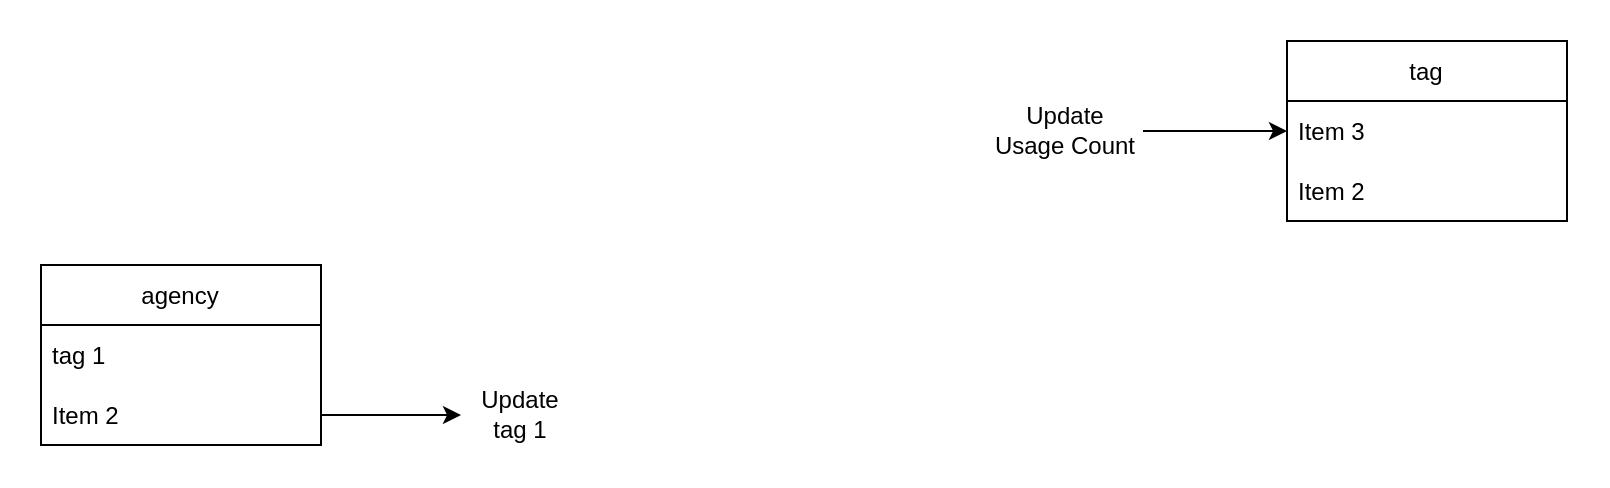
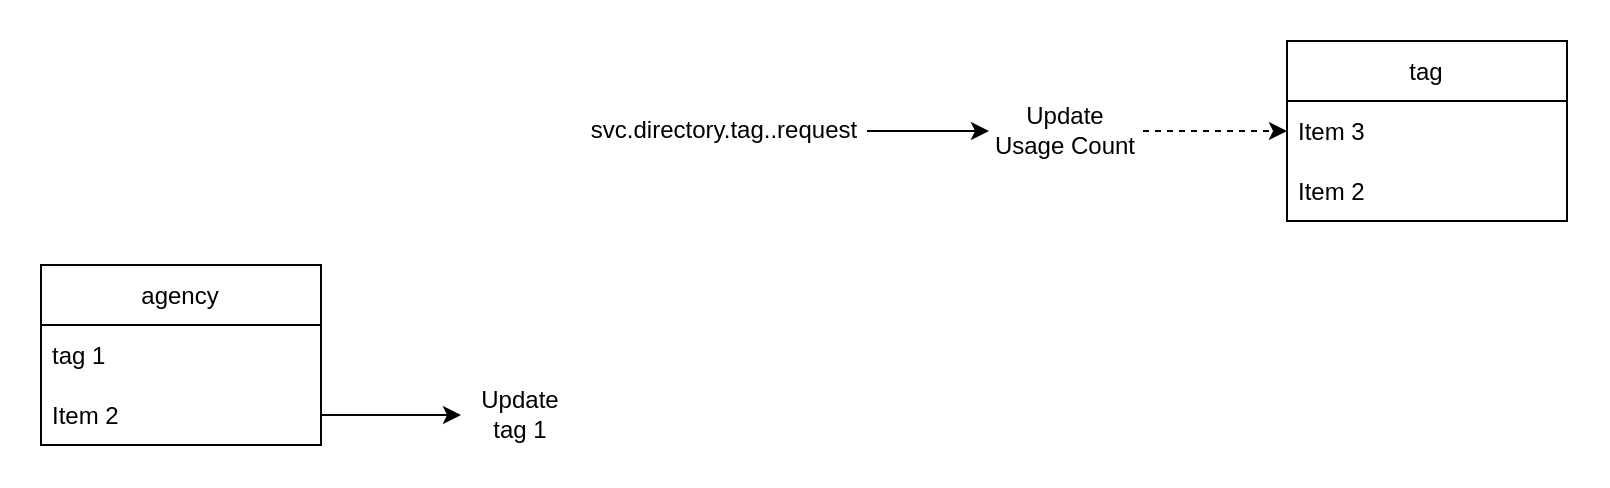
+ <mxCell id="13" value="svc.directory.tag..request" style="text;html=1;strokeColor=none;fillColor=none;align=center;verticalAlign=middle;whiteSpace=wrap;rounded=0;" vertex="1" parent="1"><mxGeometry x="291" y="50" width="142" height="30" as="geometry" /></mxCell>
+ <mxCell id="12" style="edgeStyle=orthogonalEdgeStyle;rounded=0;orthogonalLoop=1;jettySize=auto;html=1;" edge="1" parent="1" source="13" target="11"><mxGeometry relative="1" as="geometry" /></mxCell>
- <mxCell id="10" style="edgeStyle=orthogonalEdgeStyle;rounded=0;orthogonalLoop=1;jettySize=auto;html=1;" edge="1" parent="1" source="11" target="8"><mxGeometry relative="1" as="geometry" /></mxCell>
+ <mxCell id="10" style="edgeStyle=orthogonalEdgeStyle;rounded=0;orthogonalLoop=1;jettySize=auto;html=1;dashed=1;" edge="1" parent="1" source="11" target="8"><mxGeometry relative="1" as="geometry" /></mxCell>
